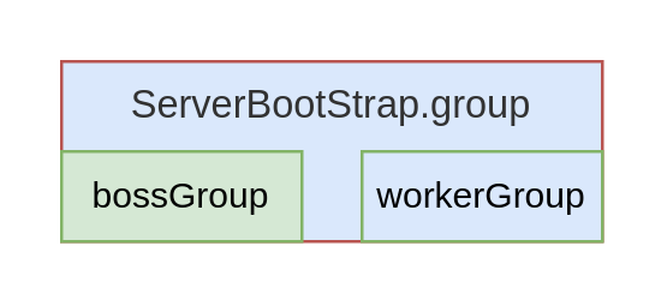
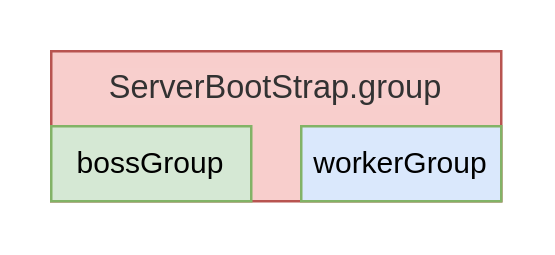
- <mxCell id="2" value="&lt;span style=&quot;color: rgb(50 , 50 , 50) ; font-size: 13px ; background-color: rgba(255 , 255 , 255 , 0.01)&quot;&gt;ServerBootStrap.group&lt;br&gt;&lt;br&gt;&lt;br&gt;&lt;/span&gt;" style="rounded=0;whiteSpace=wrap;html=1;fillColor=#dae8fc;strokeColor=#b85450;" vertex="1" parent="1"><mxGeometry x="20" y="20" width="180" height="60" as="geometry" /></mxCell>
+ <mxCell id="2" value="&lt;span style=&quot;color: rgb(50 , 50 , 50) ; font-size: 13px ; background-color: rgba(255 , 255 , 255 , 0.01)&quot;&gt;ServerBootStrap.group&lt;br&gt;&lt;br&gt;&lt;br&gt;&lt;/span&gt;" style="rounded=0;whiteSpace=wrap;html=1;fillColor=#f8cecc;strokeColor=#b85450;" vertex="1" parent="1"><mxGeometry x="20" y="20" width="180" height="60" as="geometry" /></mxCell>
